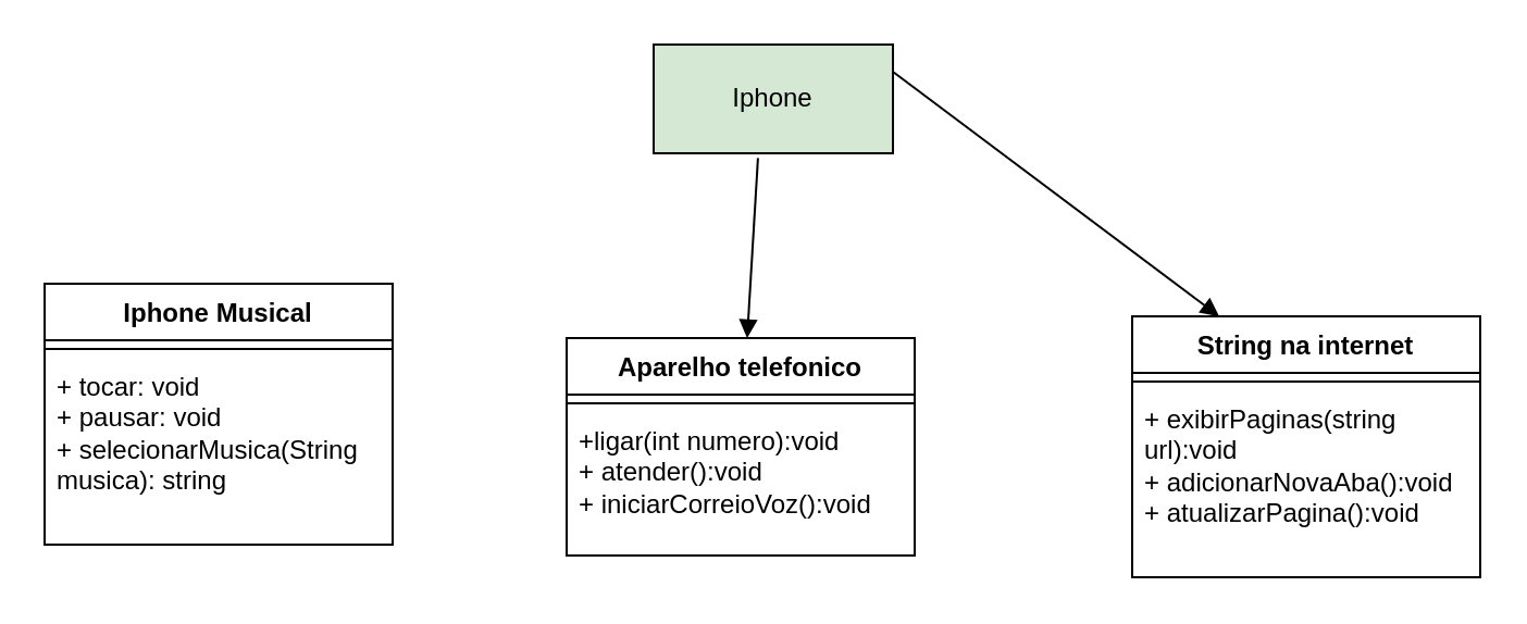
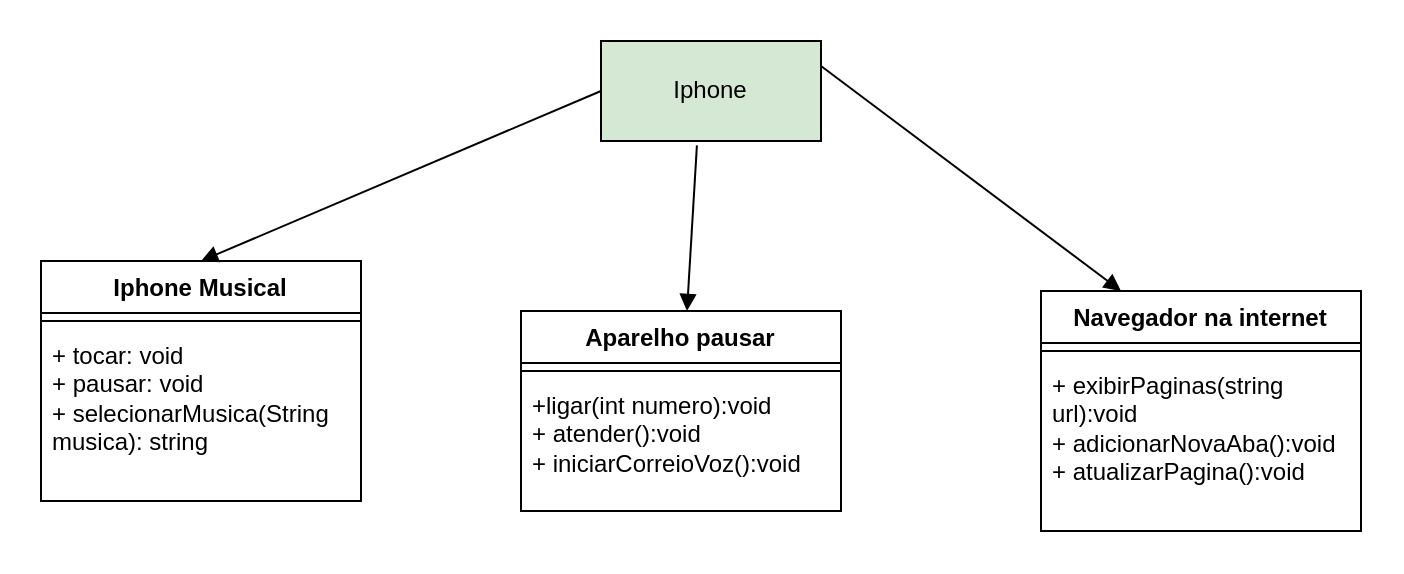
+ <mxCell id="12" value="" style="html=1;verticalAlign=bottom;endArrow=block;curved=0;rounded=0;exitX=0;exitY=0.5;exitDx=0;exitDy=0;entryX=0.5;entryY=0;entryDx=0;entryDy=0;" edge="1" parent="1" source="2" target="3"><mxGeometry width="80" relative="1" as="geometry"><mxPoint x="90" y="50" as="sourcePoint" /><mxPoint x="170" y="50" as="targetPoint" /></mxGeometry></mxCell>
- <mxCell id="9" value="String na internet" style="swimlane;fontStyle=1;align=center;verticalAlign=top;childLayout=stackLayout;horizontal=1;startSize=26;horizontalStack=0;resizeParent=1;resizeParentMax=0;resizeLast=0;collapsible=1;marginBottom=0;whiteSpace=wrap;html=1;" vertex="1" parent="1"><mxGeometry x="520" y="145" width="160" height="120" as="geometry" /></mxCell>
+ <mxCell id="9" value="Navegador na internet" style="swimlane;fontStyle=1;align=center;verticalAlign=top;childLayout=stackLayout;horizontal=1;startSize=26;horizontalStack=0;resizeParent=1;resizeParentMax=0;resizeLast=0;collapsible=1;marginBottom=0;whiteSpace=wrap;html=1;" vertex="1" parent="1"><mxGeometry x="520" y="145" width="160" height="120" as="geometry" /></mxCell>
- <mxCell id="6" value="Aparelho telefonico" style="swimlane;fontStyle=1;align=center;verticalAlign=top;childLayout=stackLayout;horizontal=1;startSize=26;horizontalStack=0;resizeParent=1;resizeParentMax=0;resizeLast=0;collapsible=1;marginBottom=0;whiteSpace=wrap;html=1;" vertex="1" parent="1"><mxGeometry x="260" y="155" width="160" height="100" as="geometry" /></mxCell>
+ <mxCell id="6" value="Aparelho pausar" style="swimlane;fontStyle=1;align=center;verticalAlign=top;childLayout=stackLayout;horizontal=1;startSize=26;horizontalStack=0;resizeParent=1;resizeParentMax=0;resizeLast=0;collapsible=1;marginBottom=0;whiteSpace=wrap;html=1;" vertex="1" parent="1"><mxGeometry x="260" y="155" width="160" height="100" as="geometry" /></mxCell>
